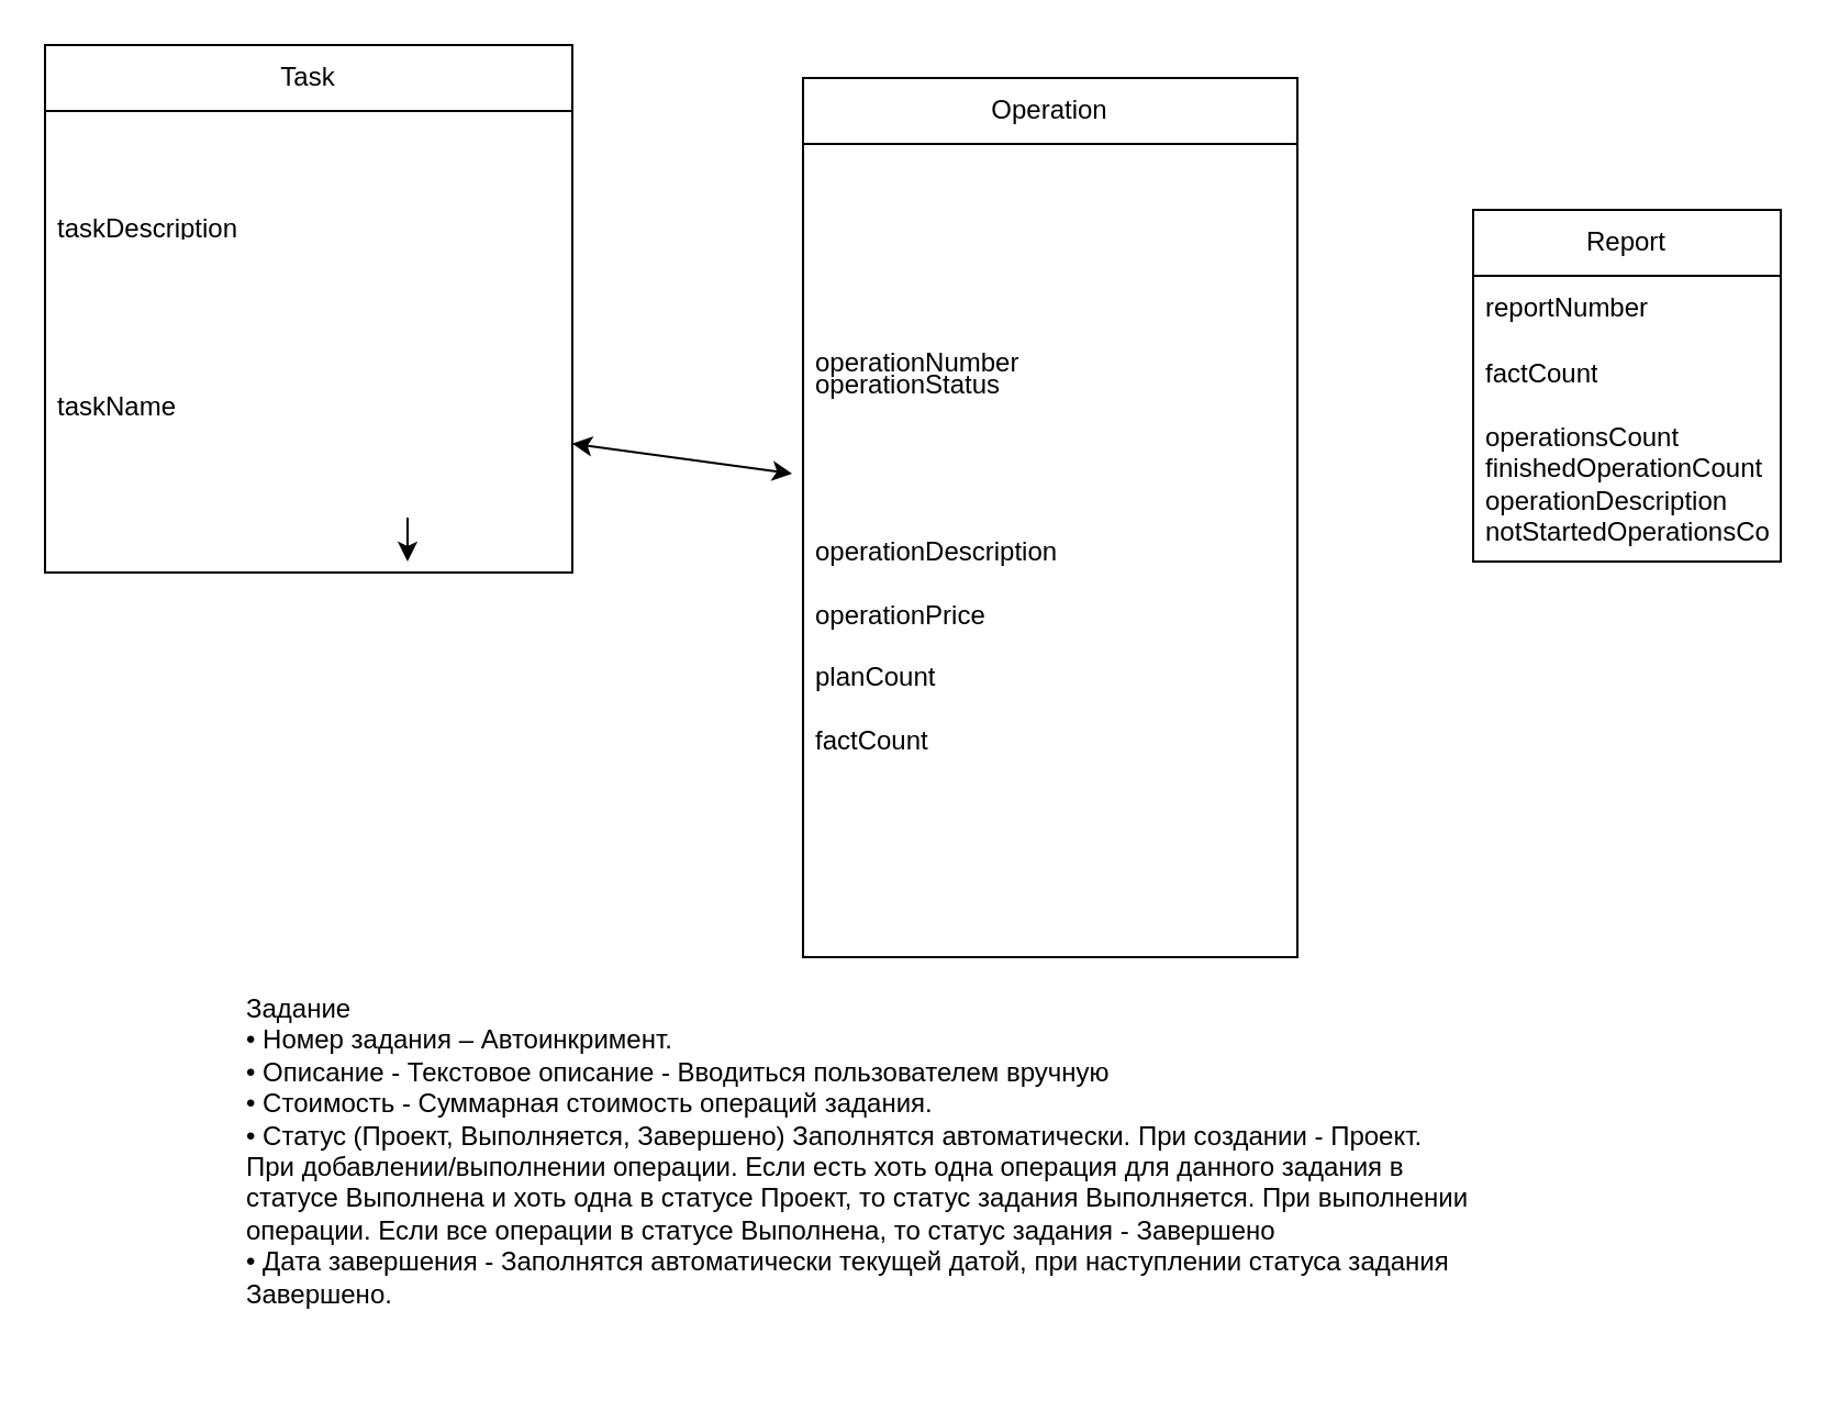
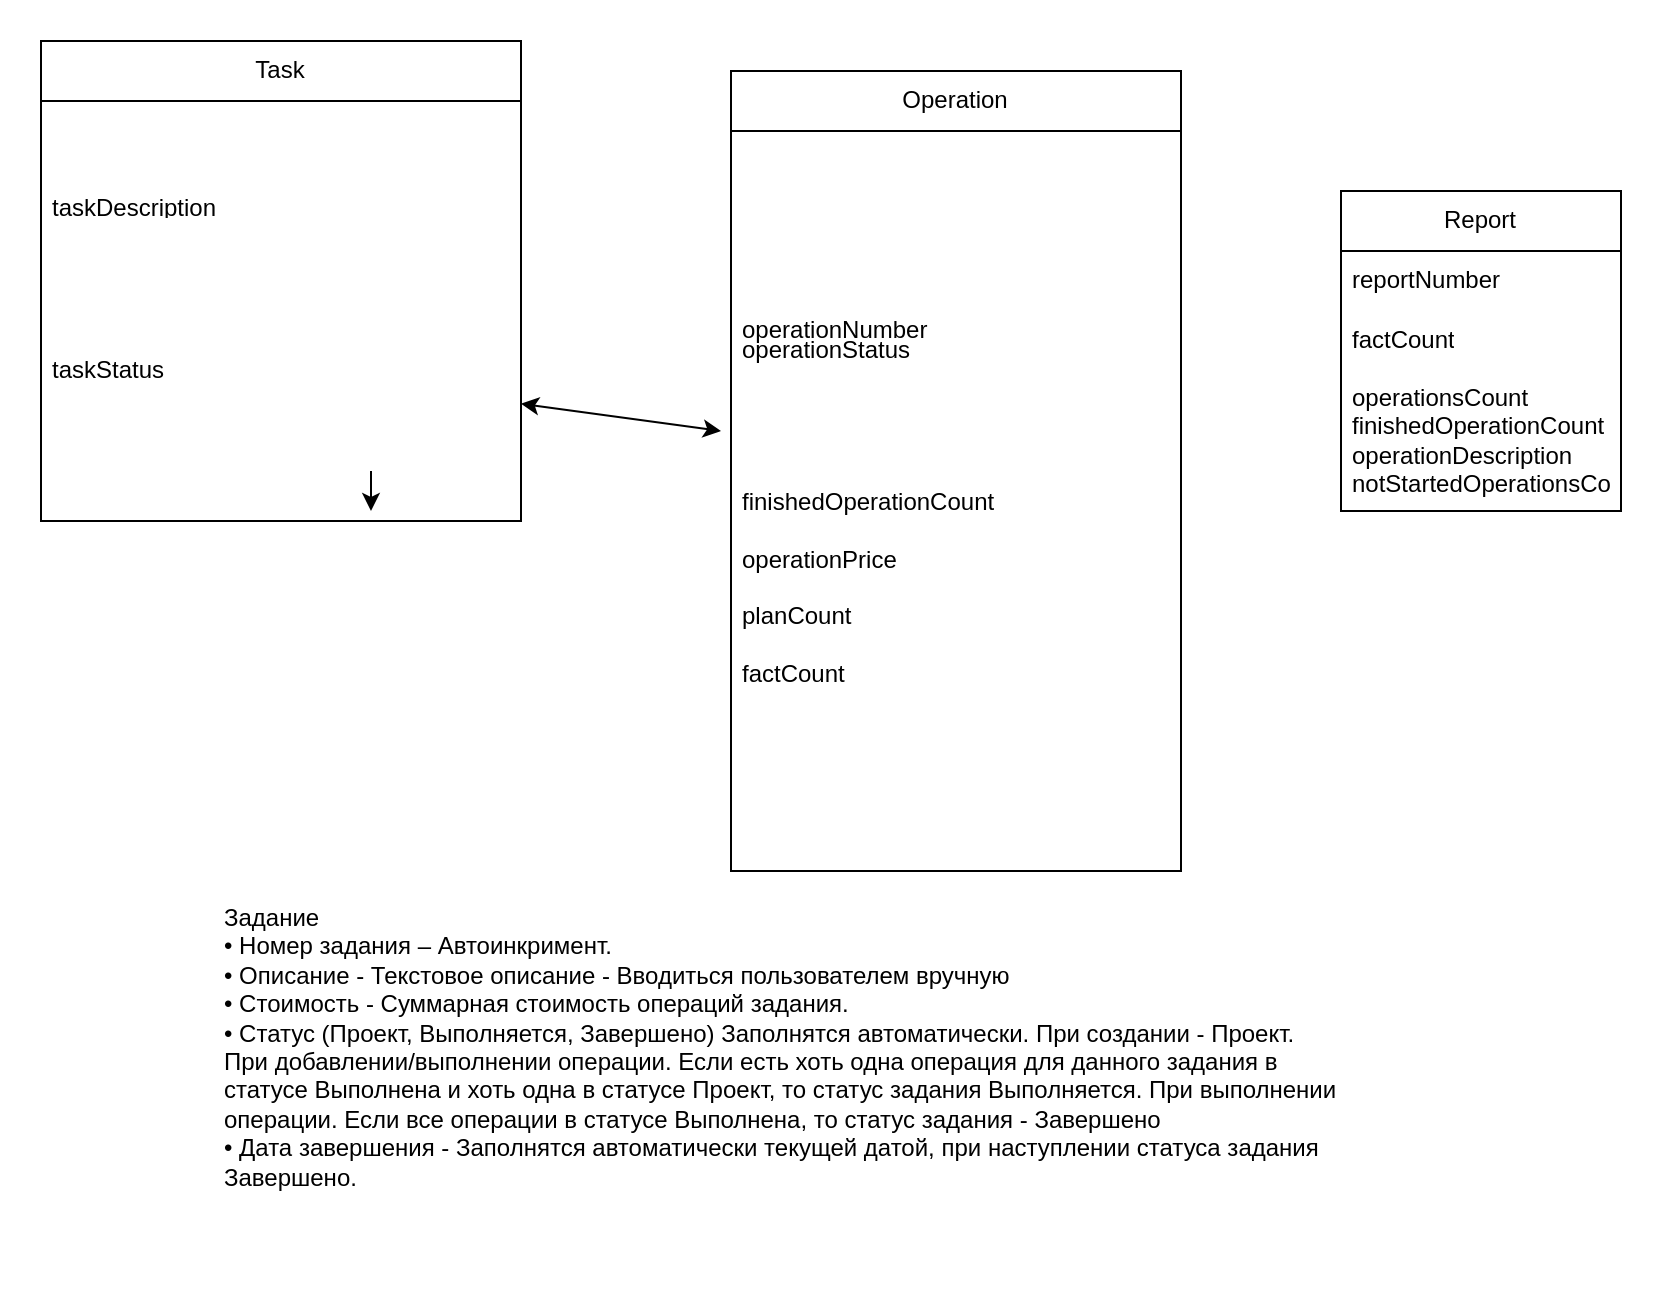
- <mxCell id="7" value="taskName" style="text;strokeColor=none;fillColor=none;align=left;verticalAlign=middle;spacingLeft=4;spacingRight=4;overflow=hidden;points=[[0,0.5],[1,0.5]];portConstraint=eastwest;rotatable=0;whiteSpace=wrap;html=1;" vertex="1" parent="4"><mxGeometry y="90" width="240" height="150" as="geometry" /></mxCell>
+ <mxCell id="7" value="taskStatus" style="text;strokeColor=none;fillColor=none;align=left;verticalAlign=middle;spacingLeft=4;spacingRight=4;overflow=hidden;points=[[0,0.5],[1,0.5]];portConstraint=eastwest;rotatable=0;whiteSpace=wrap;html=1;" vertex="1" parent="4"><mxGeometry y="90" width="240" height="150" as="geometry" /></mxCell>
- <mxCell id="10" value="&lt;div&gt;operationNumber&lt;/div&gt;&lt;div&gt;&lt;br&gt;&lt;/div&gt;&lt;div&gt;&lt;br&gt;&lt;/div&gt;&lt;div&gt;&lt;br&gt;&lt;/div&gt;&lt;div&gt;&lt;br&gt;&lt;/div&gt;&lt;div&gt;&lt;span style=&quot;background-color: initial;&quot;&gt;&lt;br&gt;&lt;/span&gt;&lt;/div&gt;&lt;div&gt;&lt;span style=&quot;background-color: initial;&quot;&gt;operationDescription&lt;/span&gt;&lt;br&gt;&lt;/div&gt;&lt;div&gt;&lt;span style=&quot;background-color: initial;&quot;&gt;&lt;br&gt;&lt;/span&gt;&lt;/div&gt;&lt;div&gt;&lt;span style=&quot;background-color: initial;&quot;&gt;operationPrice&lt;/span&gt;&lt;br&gt;&lt;/div&gt;&lt;div&gt;&lt;span style=&quot;background-color: initial;&quot;&gt;&lt;br&gt;&lt;/span&gt;&lt;/div&gt;&lt;div&gt;&lt;span style=&quot;background-color: initial;&quot;&gt;planCount&lt;/span&gt;&lt;br&gt;&lt;/div&gt;&lt;div&gt;&lt;span style=&quot;background-color: initial;&quot;&gt;&lt;br&gt;&lt;/span&gt;&lt;/div&gt;&lt;div&gt;&lt;span style=&quot;background-color: initial;&quot;&gt;factCount&lt;/span&gt;&lt;br&gt;&lt;/div&gt;&lt;div&gt;&lt;span style=&quot;background-color: initial;&quot;&gt;&lt;br&gt;&lt;/span&gt;&lt;/div&gt;&lt;div&gt;&lt;span style=&quot;background-color: initial;&quot;&gt;&lt;br&gt;&lt;/span&gt;&lt;/div&gt;" style="text;strokeColor=none;fillColor=none;align=left;verticalAlign=middle;spacingLeft=4;spacingRight=4;overflow=hidden;points=[[0,0.5],[1,0.5]];portConstraint=eastwest;rotatable=0;whiteSpace=wrap;html=1;" vertex="1" parent="8"><mxGeometry y="60" width="225" height="340" as="geometry" /></mxCell>
+ <mxCell id="10" value="&lt;div&gt;operationNumber&lt;/div&gt;&lt;div&gt;&lt;br&gt;&lt;/div&gt;&lt;div&gt;&lt;br&gt;&lt;/div&gt;&lt;div&gt;&lt;br&gt;&lt;/div&gt;&lt;div&gt;&lt;br&gt;&lt;/div&gt;&lt;div&gt;&lt;span style=&quot;background-color: initial;&quot;&gt;&lt;br&gt;&lt;/span&gt;&lt;/div&gt;&lt;div&gt;&lt;span style=&quot;background-color: initial;&quot;&gt;finishedOperationCount&lt;/span&gt;&lt;br&gt;&lt;/div&gt;&lt;div&gt;&lt;span style=&quot;background-color: initial;&quot;&gt;&lt;br&gt;&lt;/span&gt;&lt;/div&gt;&lt;div&gt;&lt;span style=&quot;background-color: initial;&quot;&gt;operationPrice&lt;/span&gt;&lt;br&gt;&lt;/div&gt;&lt;div&gt;&lt;span style=&quot;background-color: initial;&quot;&gt;&lt;br&gt;&lt;/span&gt;&lt;/div&gt;&lt;div&gt;&lt;span style=&quot;background-color: initial;&quot;&gt;planCount&lt;/span&gt;&lt;br&gt;&lt;/div&gt;&lt;div&gt;&lt;span style=&quot;background-color: initial;&quot;&gt;&lt;br&gt;&lt;/span&gt;&lt;/div&gt;&lt;div&gt;&lt;span style=&quot;background-color: initial;&quot;&gt;factCount&lt;/span&gt;&lt;br&gt;&lt;/div&gt;&lt;div&gt;&lt;span style=&quot;background-color: initial;&quot;&gt;&lt;br&gt;&lt;/span&gt;&lt;/div&gt;&lt;div&gt;&lt;span style=&quot;background-color: initial;&quot;&gt;&lt;br&gt;&lt;/span&gt;&lt;/div&gt;" style="text;strokeColor=none;fillColor=none;align=left;verticalAlign=middle;spacingLeft=4;spacingRight=4;overflow=hidden;points=[[0,0.5],[1,0.5]];portConstraint=eastwest;rotatable=0;whiteSpace=wrap;html=1;" vertex="1" parent="8"><mxGeometry y="60" width="225" height="340" as="geometry" /></mxCell>
